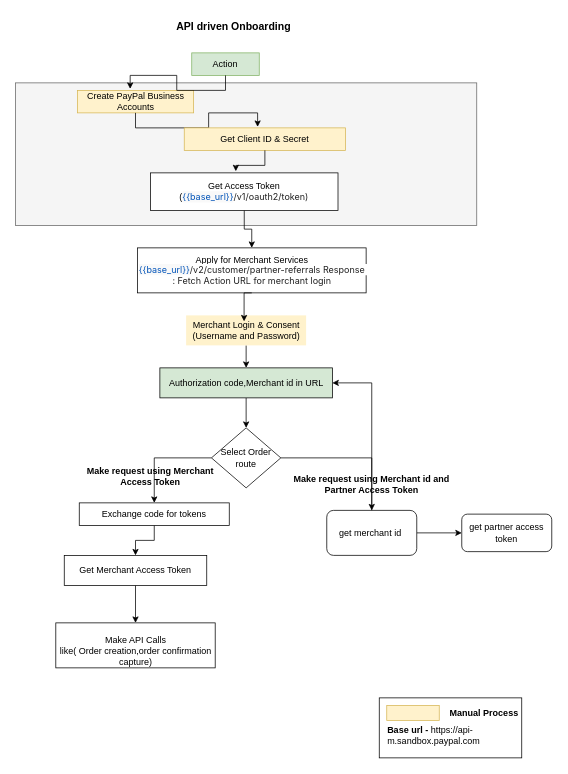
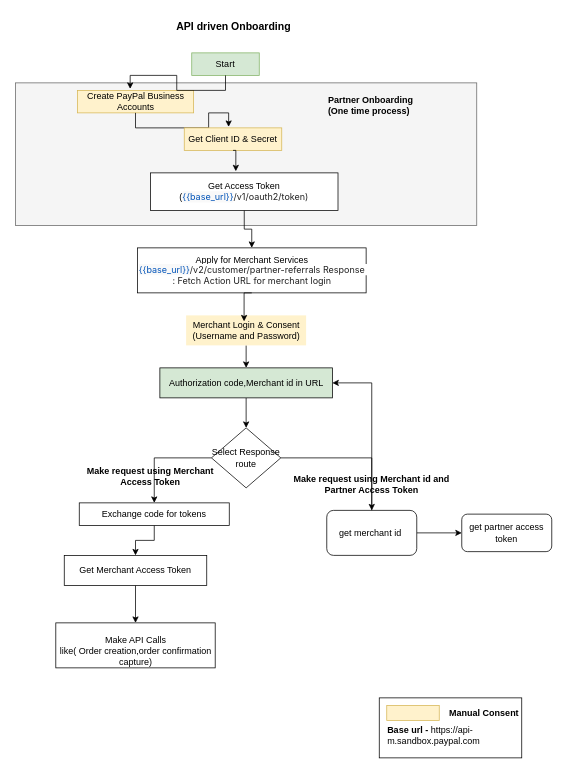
- <mxCell id="5" value="Action" style="rounded=0;whiteSpace=wrap;html=1;fillColor=#d5e8d4;strokeColor=#82b366;" parent="1" vertex="1"><mxGeometry x="255" y="70" width="90" height="30" as="geometry" /></mxCell>
+ <mxCell id="5" value="Start" style="rounded=0;whiteSpace=wrap;html=1;fillColor=#d5e8d4;strokeColor=#82b366;" parent="1" vertex="1"><mxGeometry x="255" y="70" width="90" height="30" as="geometry" /></mxCell>
+ <mxCell id="24" value="&lt;b&gt;Partner Onboarding (One time process)&lt;/b&gt;" style="text;html=1;align=left;verticalAlign=middle;whiteSpace=wrap;rounded=0;" parent="1" vertex="1"><mxGeometry x="435" y="120" width="140" height="40" as="geometry" /></mxCell>
- <mxCell id="20" value="Get Client ID &amp;amp; Secret" style="rounded=0;whiteSpace=wrap;html=1;fillColor=#fff2cc;strokeColor=#d6b656;" parent="1" vertex="1"><mxGeometry x="245" y="170" width="215" height="30" as="geometry" /></mxCell>
+ <mxCell id="20" value="Get Client ID &amp;amp; Secret" style="rounded=0;whiteSpace=wrap;html=1;fillColor=#fff2cc;strokeColor=#d6b656;" parent="1" vertex="1"><mxGeometry x="245" y="170" width="130" height="30" as="geometry" /></mxCell>
- <mxCell id="27" value="Select Order route" style="rhombus;whiteSpace=wrap;html=1;" parent="1" vertex="1"><mxGeometry x="281.25" y="570" width="92.5" height="80" as="geometry" /></mxCell>
+ <mxCell id="27" value="Select Response route" style="rhombus;whiteSpace=wrap;html=1;" parent="1" vertex="1"><mxGeometry x="281.25" y="570" width="92.5" height="80" as="geometry" /></mxCell>
- <mxCell id="35" value="&lt;b&gt;Manual Process&lt;/b&gt;" style="text;html=1;align=center;verticalAlign=middle;whiteSpace=wrap;rounded=0;" parent="1" vertex="1"><mxGeometry x="595" y="935" width="100" height="30" as="geometry" /></mxCell>
+ <mxCell id="35" value="&lt;b&gt;Manual Consent&lt;/b&gt;" style="text;html=1;align=center;verticalAlign=middle;whiteSpace=wrap;rounded=0;" parent="1" vertex="1"><mxGeometry x="595" y="935" width="100" height="30" as="geometry" /></mxCell>
